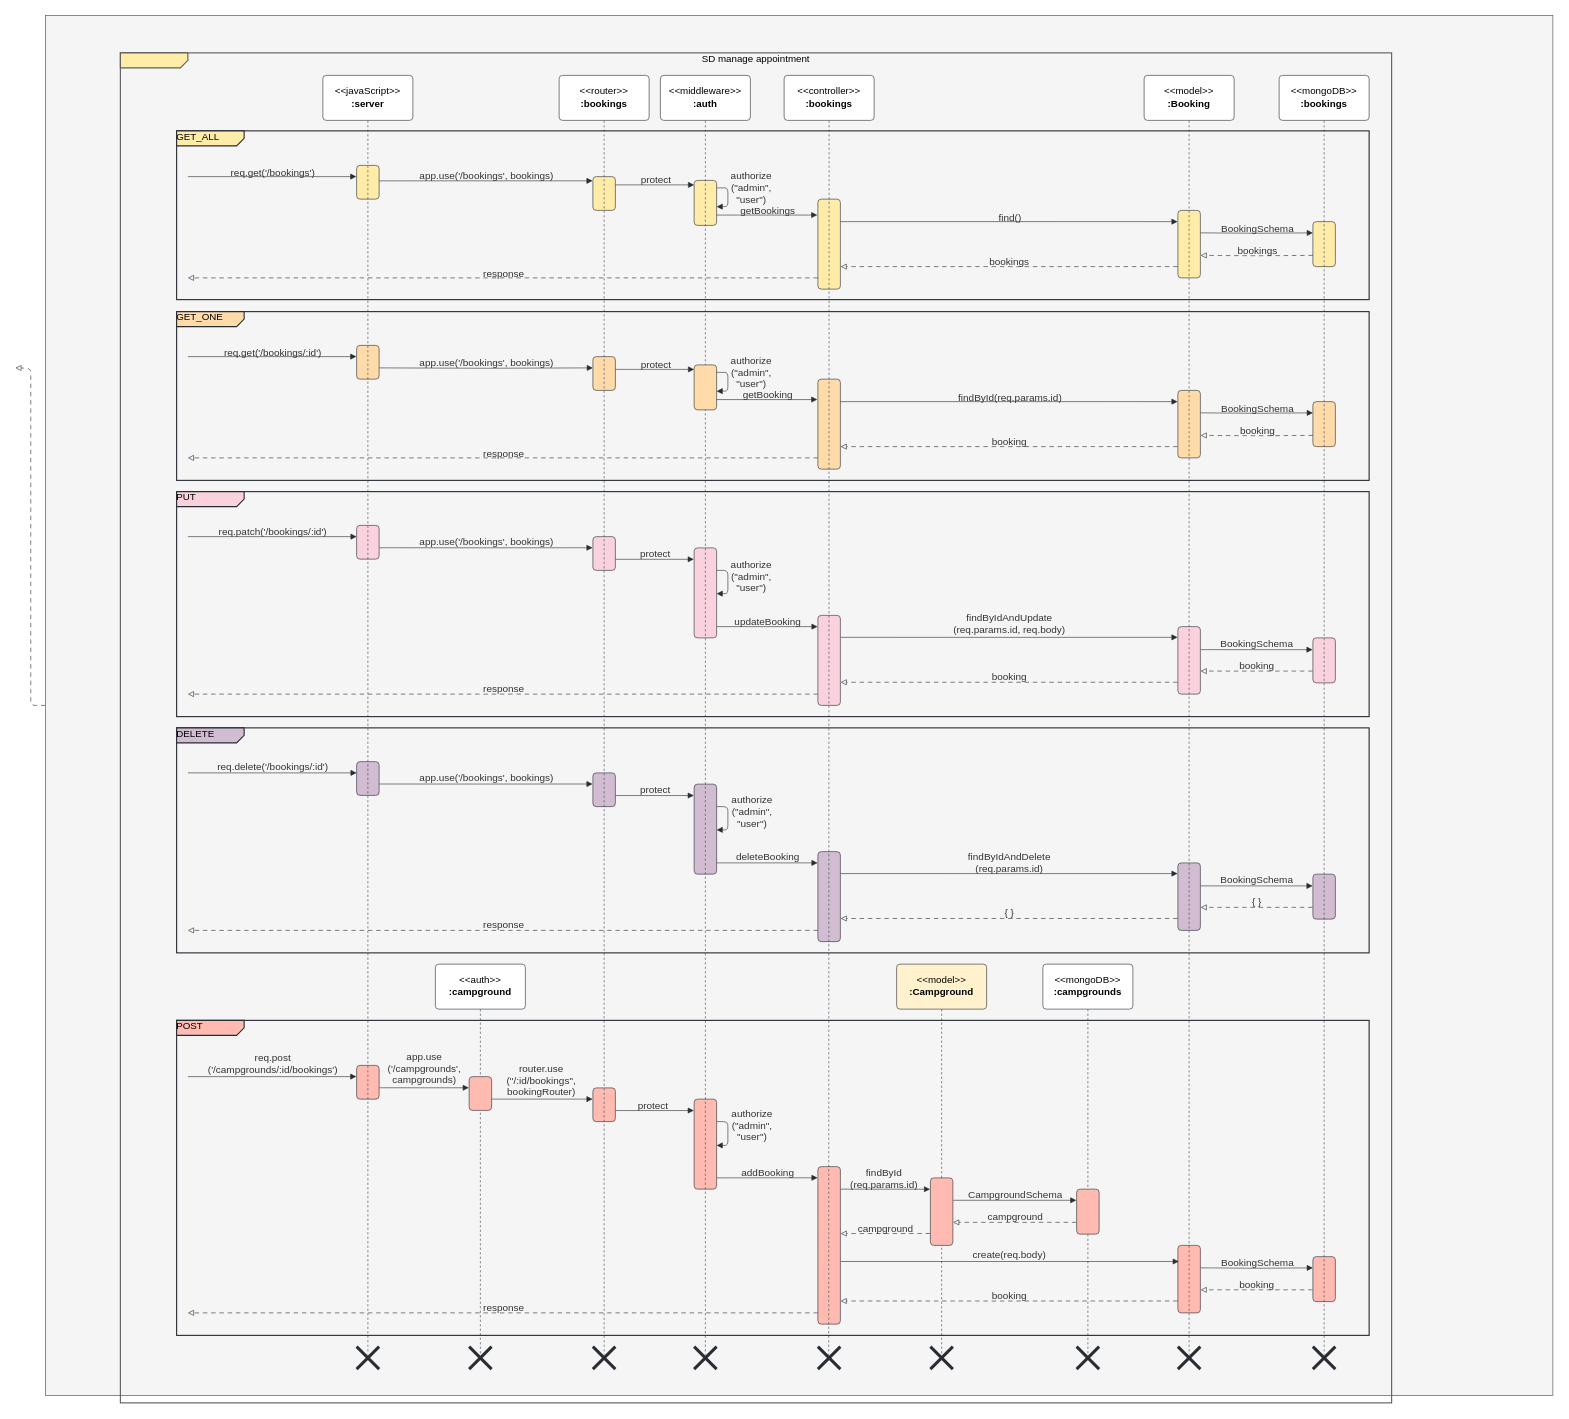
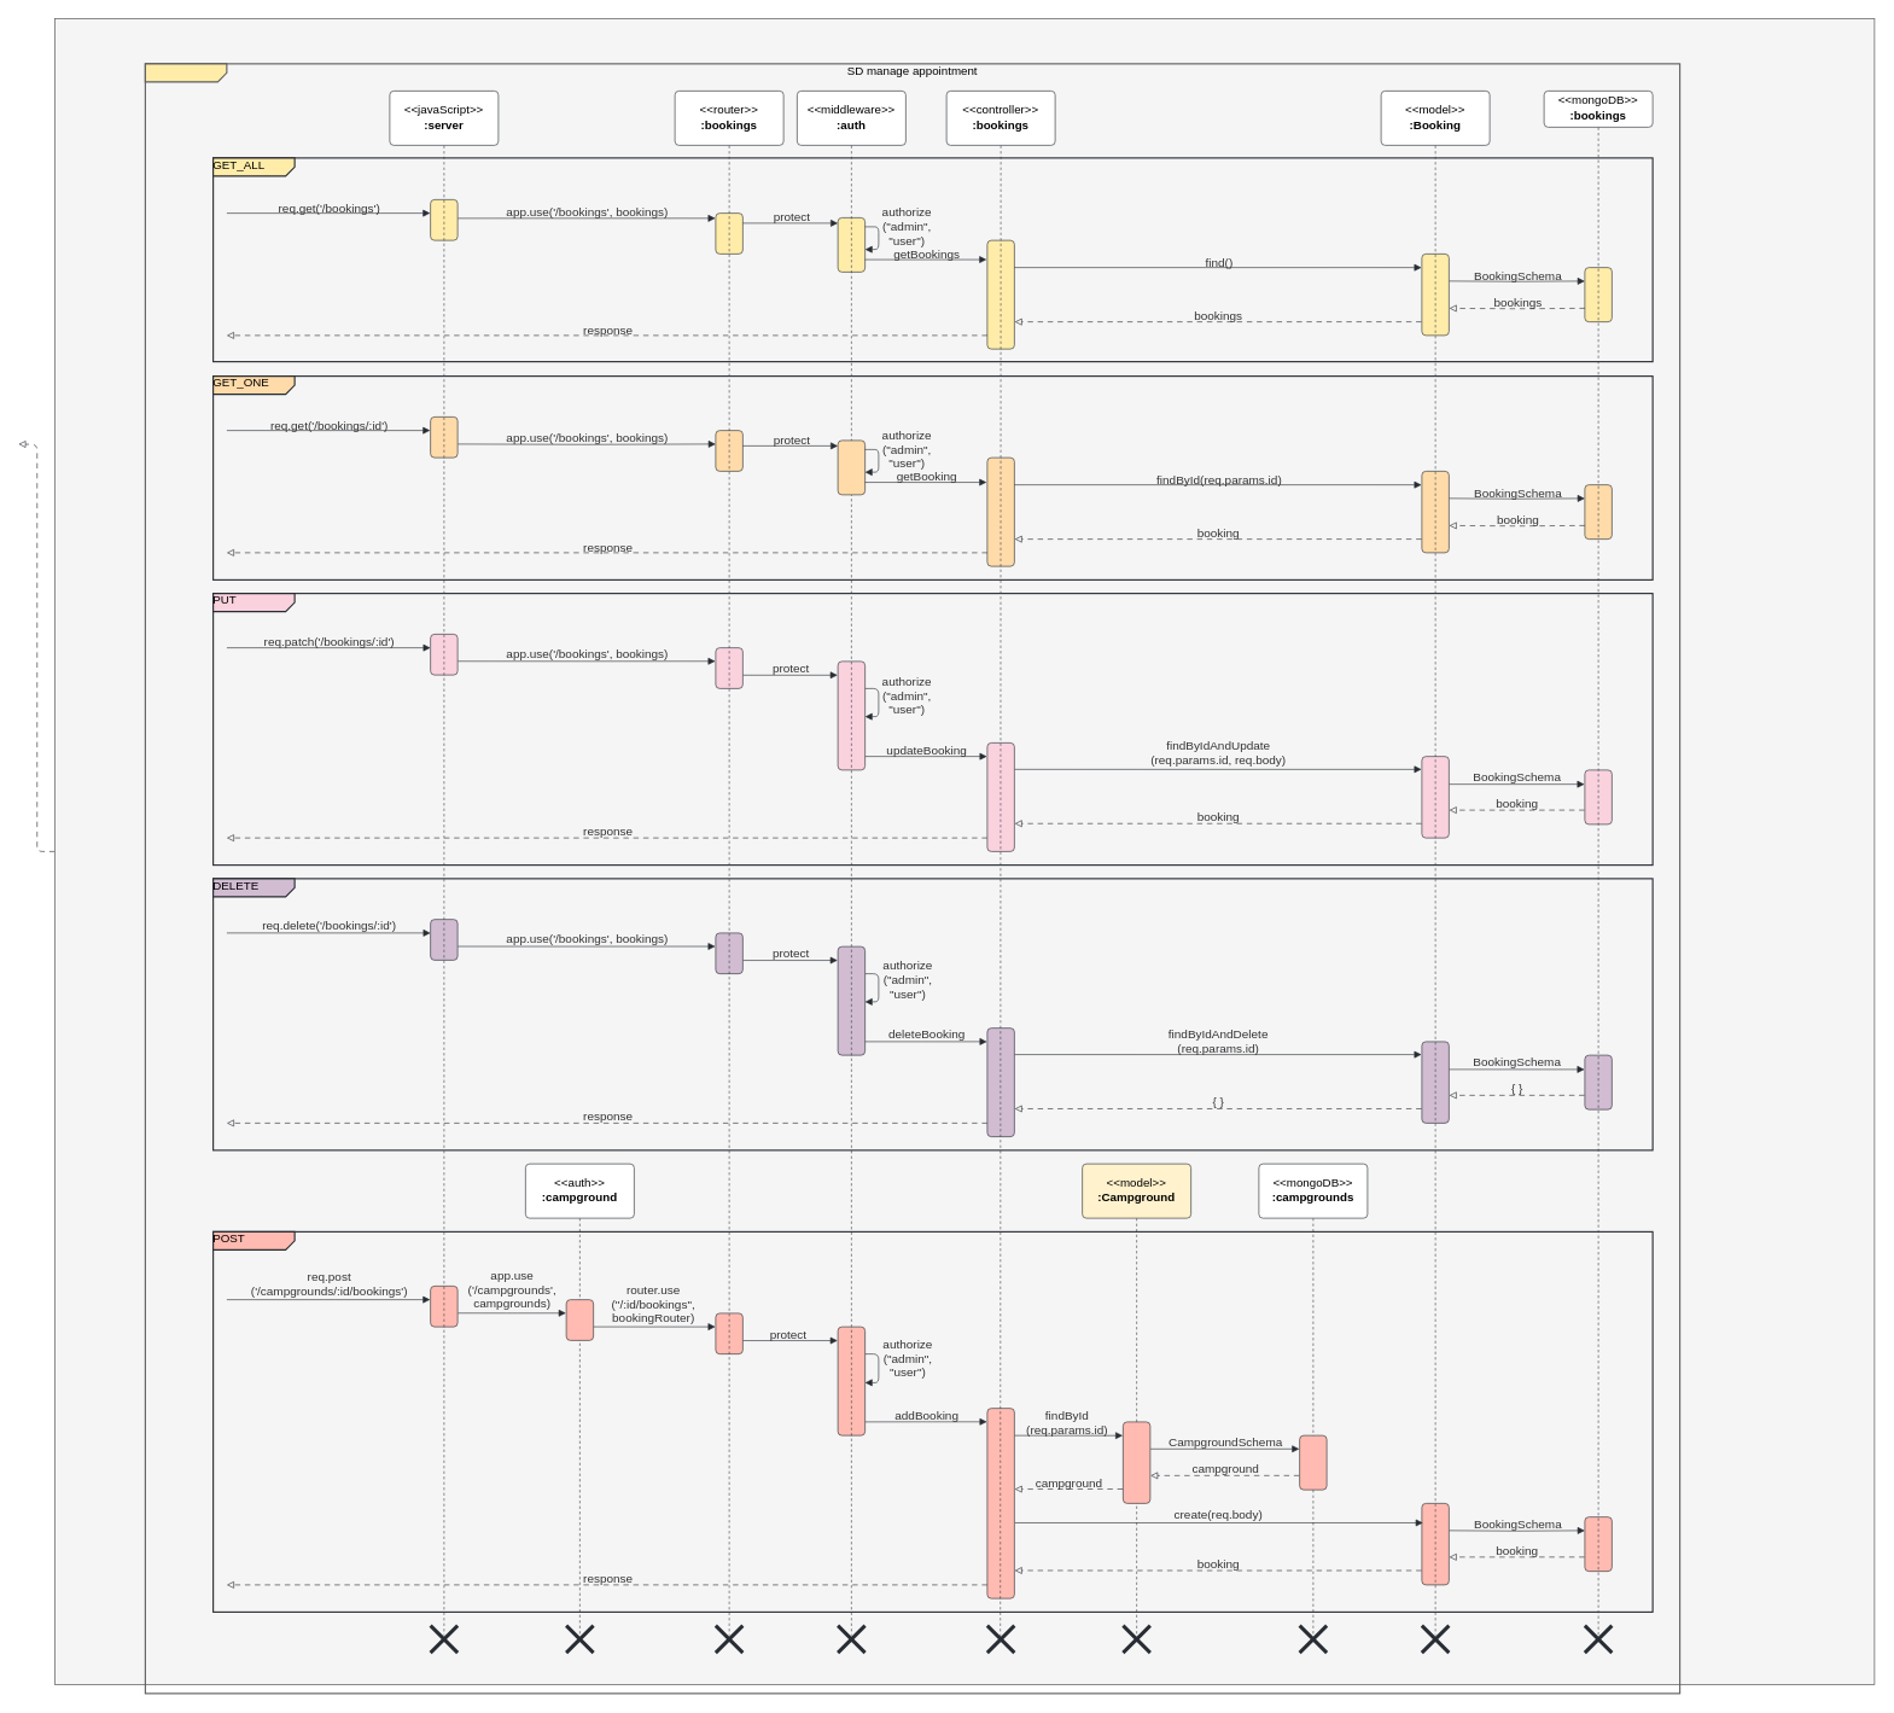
- <mxCell id="38" value="&lt;div style=&quot;display: flex; justify-content: center; text-align: center; align-items: baseline; font-size: 0; line-height: 1.25;margin-top: -2px;&quot;&gt;&lt;span&gt;&lt;span style=&quot;font-size:13px;&quot;&gt;&amp;lt;&amp;lt;mongoDB&amp;gt;&amp;gt;&lt;br&gt;&lt;/span&gt;&lt;span style=&quot;font-size:13px;font-weight: bold;&quot;&gt;:bookings&lt;/span&gt;&lt;/span&gt;&lt;/div&gt;" style="html=1;overflow=block;blockSpacing=1;whiteSpace=wrap;fontSize=13;spacing=3.8;strokeColor=#282c33;strokeOpacity=100;rounded=1;absoluteArcSize=1;arcSize=9;strokeWidth=0.8;labelBackgroundColor=none;" parent="1" vertex="1"><mxGeometry x="1705" y="100" width="120" height="60" as="geometry" /></mxCell>
+ <mxCell id="38" value="&lt;div style=&quot;display: flex; justify-content: center; text-align: center; align-items: baseline; font-size: 0; line-height: 1.25;margin-top: -2px;&quot;&gt;&lt;span&gt;&lt;span style=&quot;font-size:13px;&quot;&gt;&amp;lt;&amp;lt;mongoDB&amp;gt;&amp;gt;&lt;br&gt;&lt;/span&gt;&lt;span style=&quot;font-size:13px;font-weight: bold;&quot;&gt;:bookings&lt;/span&gt;&lt;/span&gt;&lt;/div&gt;" style="html=1;overflow=block;blockSpacing=1;whiteSpace=wrap;fontSize=13;spacing=3.8;strokeColor=#282c33;strokeOpacity=100;rounded=1;absoluteArcSize=1;arcSize=9;strokeWidth=0.8;labelBackgroundColor=none;" parent="1" vertex="1"><mxGeometry x="1705" y="100" width="120" height="40" as="geometry" /></mxCell>
